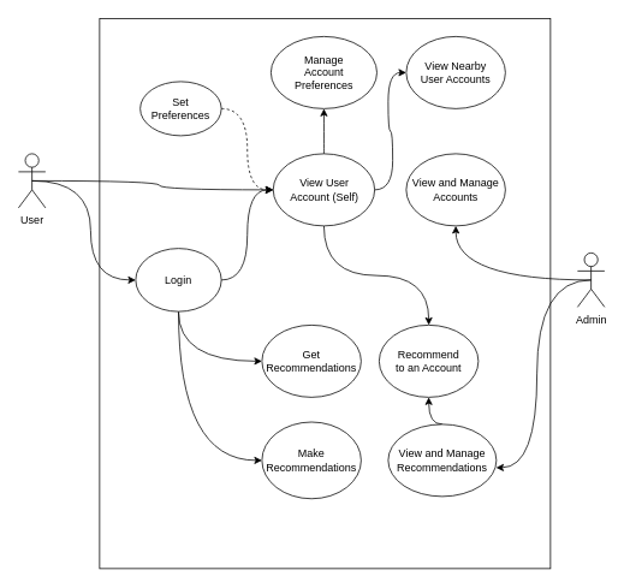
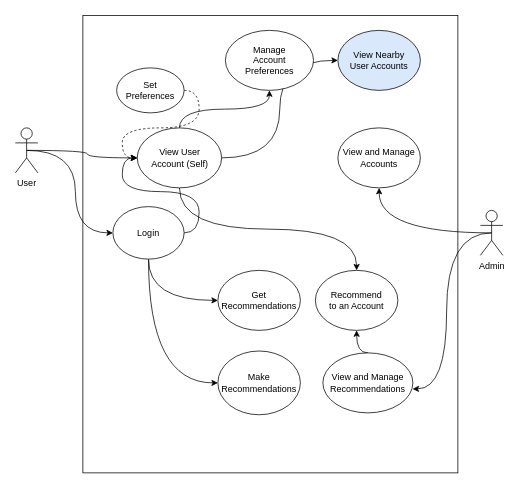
- <mxCell id="16" value="View Nearby &lt;br&gt;User Accounts" style="ellipse;whiteSpace=wrap;html=1;" parent="1" vertex="1"><mxGeometry x="450" y="40" width="110" height="80" as="geometry" /></mxCell>
+ <mxCell id="16" value="View Nearby &lt;br&gt;User Accounts" style="ellipse;whiteSpace=wrap;html=1;fillColor=#dae8fc;" parent="1" vertex="1"><mxGeometry x="450" y="40" width="110" height="80" as="geometry" /></mxCell>
- <mxCell id="11" value="View User&lt;br&gt;Account (Self)" style="ellipse;whiteSpace=wrap;html=1;" parent="1" vertex="1"><mxGeometry x="302.5" y="170" width="112.5" height="80" as="geometry" /></mxCell>
+ <mxCell id="11" value="View User&lt;br&gt;Account (Self)" style="ellipse;whiteSpace=wrap;html=1;" parent="1" vertex="1"><mxGeometry x="182.5" y="170" width="112.5" height="80" as="geometry" /></mxCell>
